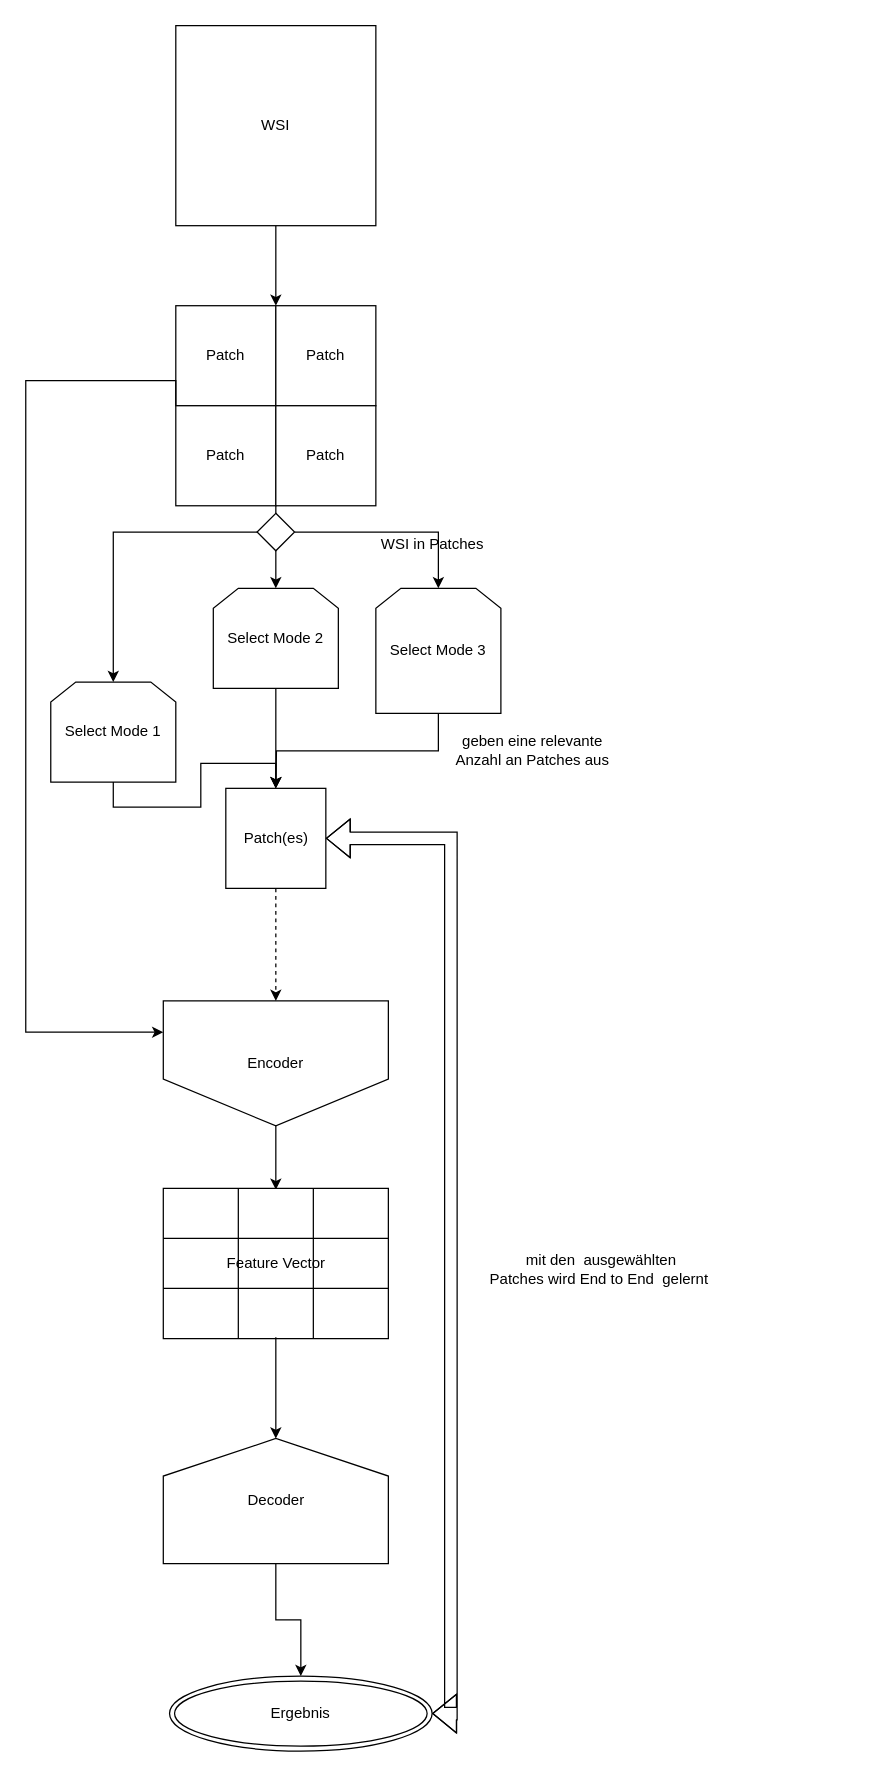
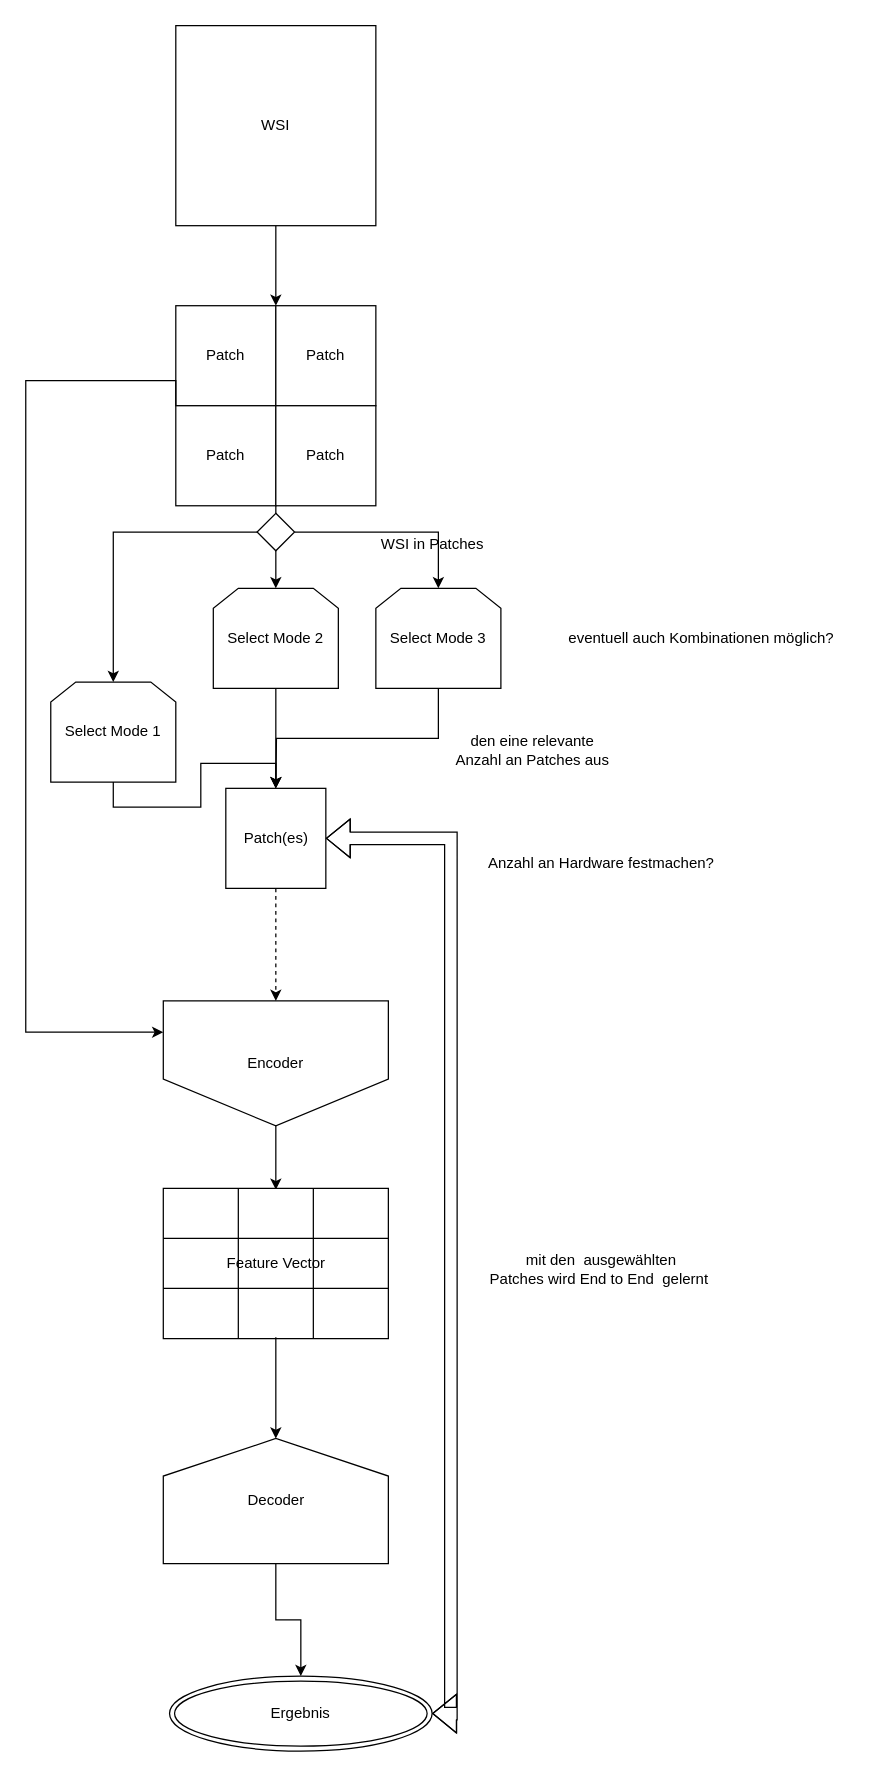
+ <mxCell id="19" value="eventuell auch Kombinationen möglich?&lt;br&gt;" style="text;html=1;align=center;verticalAlign=middle;resizable=0;points=[];autosize=1;strokeColor=none;fillColor=none;" parent="1" vertex="1"><mxGeometry x="440" y="495" width="240" height="30" as="geometry" /></mxCell>
- <mxCell id="15" value="Select Mode 3" style="shape=loopLimit;whiteSpace=wrap;html=1;" parent="1" vertex="1"><mxGeometry x="300" y="470" width="100" height="100" as="geometry" /></mxCell>
+ <mxCell id="15" value="Select Mode 3" style="shape=loopLimit;whiteSpace=wrap;html=1;" parent="1" vertex="1"><mxGeometry x="300" y="470" width="100" height="80" as="geometry" /></mxCell>
- <mxCell id="22" value="geben eine relevante&lt;br&gt;Anzahl an Patches aus" style="text;html=1;align=center;verticalAlign=middle;resizable=0;points=[];autosize=1;strokeColor=none;fillColor=none;" parent="1" vertex="1"><mxGeometry x="350" y="580" width="150" height="40" as="geometry" /></mxCell>
+ <mxCell id="22" value="den eine relevante&lt;br&gt;Anzahl an Patches aus" style="text;html=1;align=center;verticalAlign=middle;resizable=0;points=[];autosize=1;strokeColor=none;fillColor=none;" parent="1" vertex="1"><mxGeometry x="350" y="580" width="150" height="40" as="geometry" /></mxCell>
+ <mxCell id="45" value="Anzahl an Hardware festmachen?" style="text;html=1;align=center;verticalAlign=middle;resizable=0;points=[];autosize=1;strokeColor=none;fillColor=none;" parent="1" vertex="1"><mxGeometry x="380" y="675" width="200" height="30" as="geometry" /></mxCell>
